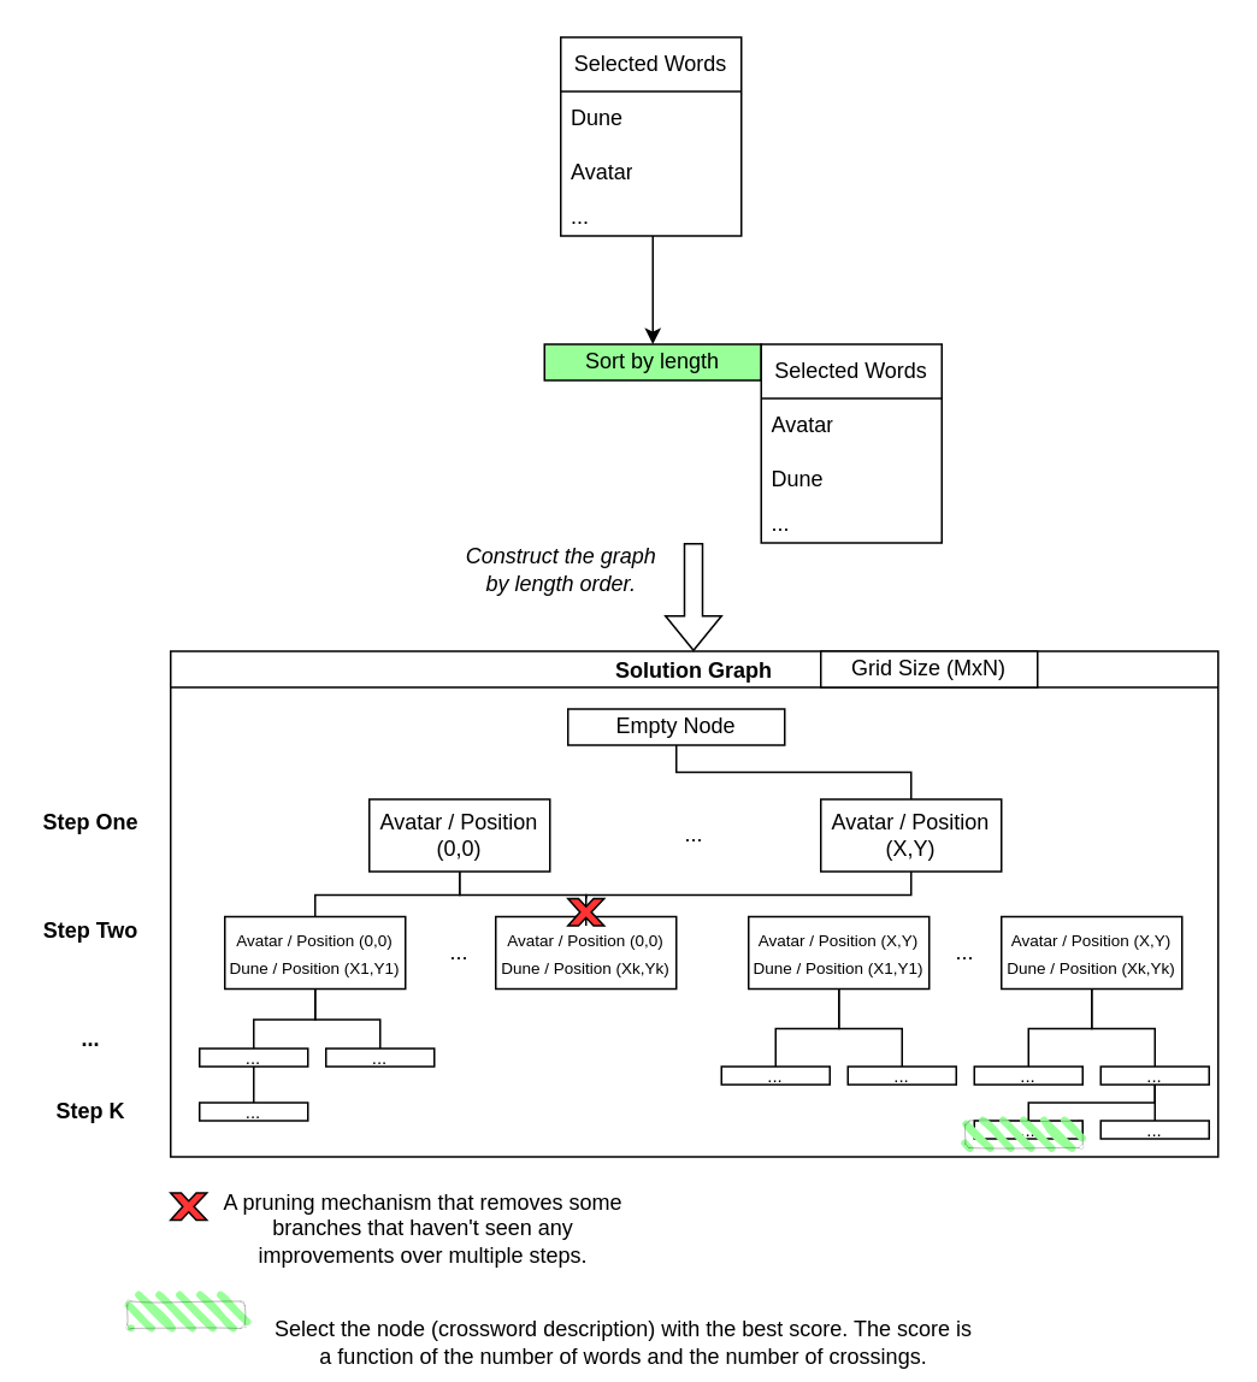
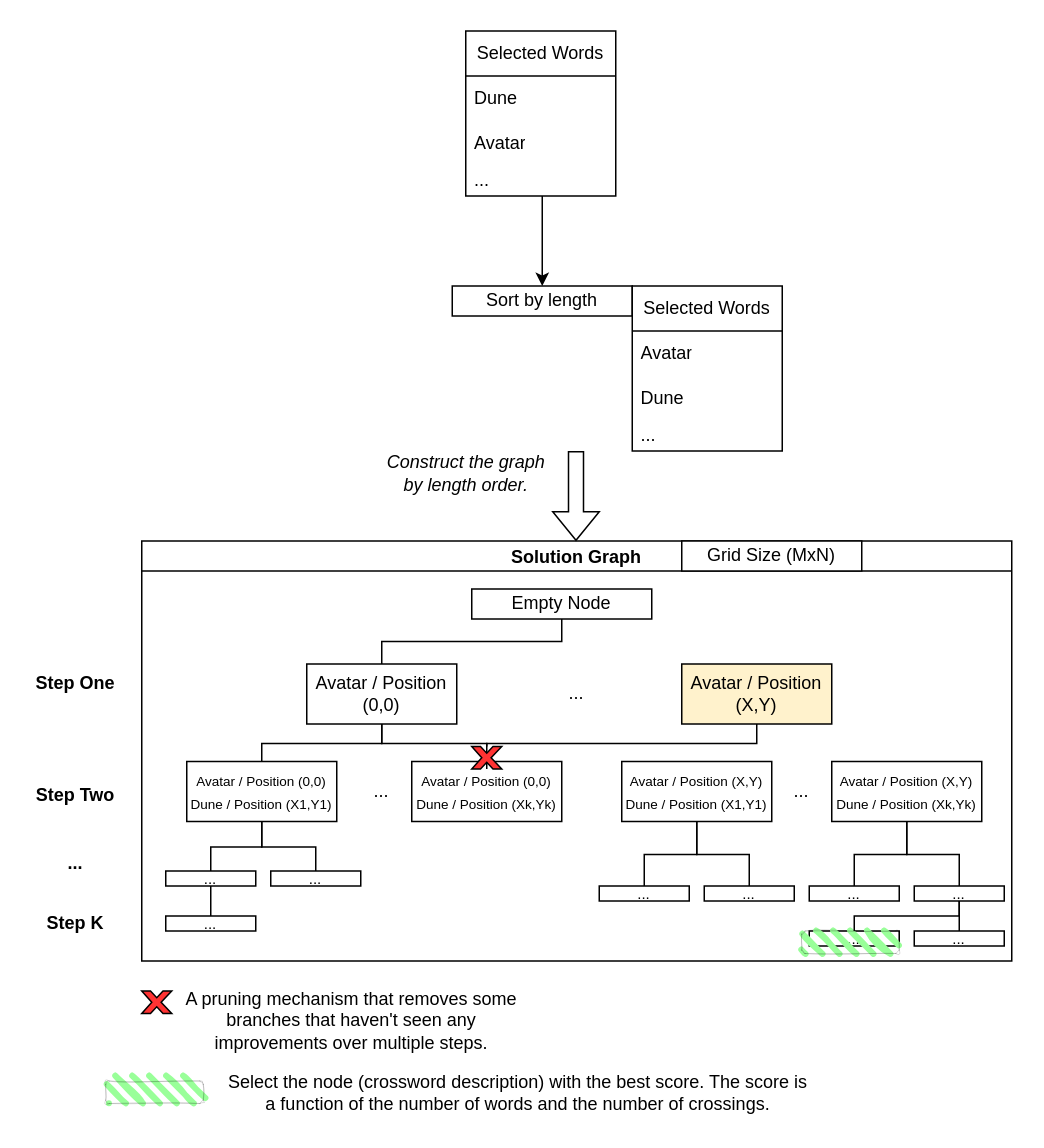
- <mxCell id="6" value="Sort by length" style="rounded=0;whiteSpace=wrap;html=1;fillColor=#99ff99;" vertex="1" parent="1"><mxGeometry x="301" y="190" width="120" height="20" as="geometry" /></mxCell>
+ <mxCell id="6" value="Sort by length" style="rounded=0;whiteSpace=wrap;html=1;" vertex="1" parent="1"><mxGeometry x="301" y="190" width="120" height="20" as="geometry" /></mxCell>
+ <mxCell id="13" value="" style="edgeStyle=elbowEdgeStyle;elbow=vertical;sourcePerimeterSpacing=0;targetPerimeterSpacing=0;startArrow=none;endArrow=none;rounded=0;curved=0;" edge="1" parent="12" source="15" target="16"><mxGeometry relative="1" as="geometry" /></mxCell>
- <mxCell id="14" value="" style="edgeStyle=elbowEdgeStyle;elbow=vertical;sourcePerimeterSpacing=0;targetPerimeterSpacing=0;startArrow=none;endArrow=none;rounded=0;curved=0;" edge="1" parent="12" source="15" target="17"><mxGeometry relative="1" as="geometry" /></mxCell>
- <mxCell id="17" value="Avatar / Position (X,Y)" style="whiteSpace=wrap;html=1;align=center;verticalAlign=middle;treeFolding=1;treeMoving=1;newEdgeStyle={&quot;edgeStyle&quot;:&quot;elbowEdgeStyle&quot;,&quot;startArrow&quot;:&quot;none&quot;,&quot;endArrow&quot;:&quot;none&quot;};" vertex="1" parent="12"><mxGeometry x="360" y="82" width="100" height="40" as="geometry" /></mxCell>
+ <mxCell id="17" value="Avatar / Position (X,Y)" style="whiteSpace=wrap;html=1;align=center;verticalAlign=middle;treeFolding=1;treeMoving=1;newEdgeStyle={&quot;edgeStyle&quot;:&quot;elbowEdgeStyle&quot;,&quot;startArrow&quot;:&quot;none&quot;,&quot;endArrow&quot;:&quot;none&quot;};fillColor=#fff2cc;" vertex="1" parent="12"><mxGeometry x="360" y="82" width="100" height="40" as="geometry" /></mxCell>
- <mxCell id="54" value="&lt;b&gt;Step Two&lt;/b&gt;" style="text;html=1;strokeColor=none;fillColor=none;align=center;verticalAlign=middle;whiteSpace=wrap;rounded=0;" vertex="1" parent="1"><mxGeometry x="20" y="500" width="60" height="30" as="geometry" /></mxCell>
+ <mxCell id="54" value="&lt;b&gt;Step Two&lt;/b&gt;" style="text;html=1;strokeColor=none;fillColor=none;align=center;verticalAlign=middle;whiteSpace=wrap;rounded=0;" vertex="1" parent="1"><mxGeometry x="20" y="515" width="60" height="30" as="geometry" /></mxCell>
- <mxCell id="59" value="Select the node (crossword description) with the best score. The score is a function of the number of words and the number of crossings." style="text;html=1;strokeColor=none;fillColor=none;align=center;verticalAlign=middle;whiteSpace=wrap;rounded=0;" vertex="1" parent="1"><mxGeometry x="150" y="727.5" width="390" height="30" as="geometry" /></mxCell>
+ <mxCell id="59" value="Select the node (crossword description) with the best score. The score is a function of the number of words and the number of crossings." style="text;html=1;strokeColor=none;fillColor=none;align=center;verticalAlign=middle;whiteSpace=wrap;rounded=0;" vertex="1" parent="1"><mxGeometry x="150" y="712.5" width="390" height="30" as="geometry" /></mxCell>
